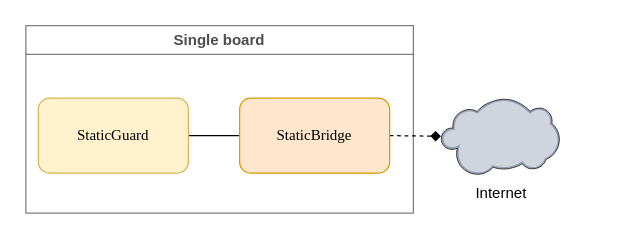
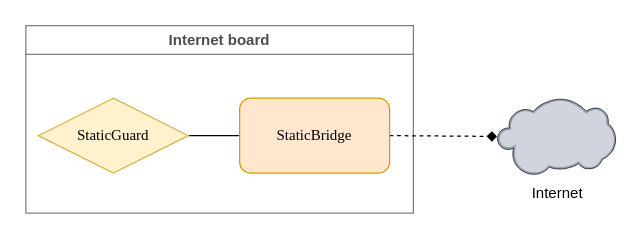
- <mxCell id="7" value="&lt;span style=&quot;color: rgb(77, 77, 77);&quot;&gt;Single board&lt;font style=&quot;font-size: 10px;&quot;&gt;&lt;br&gt;&lt;/font&gt;&lt;/span&gt;" style="swimlane;whiteSpace=wrap;html=1;opacity=50;" vertex="1" parent="1"><mxGeometry x="20" y="20" width="310" height="150" as="geometry" /></mxCell>
+ <mxCell id="7" value="&lt;span style=&quot;color: rgb(77, 77, 77);&quot;&gt;Internet board&lt;font style=&quot;font-size: 10px;&quot;&gt;&lt;br&gt;&lt;/font&gt;&lt;/span&gt;" style="swimlane;whiteSpace=wrap;html=1;opacity=50;" vertex="1" parent="1"><mxGeometry x="20" y="20" width="310" height="150" as="geometry" /></mxCell>
- <mxCell id="5" value="&lt;font face=&quot;Comic Sans MS&quot;&gt;StaticGuard&lt;/font&gt;" style="rounded=1;whiteSpace=wrap;html=1;fillColor=#fff2cc;strokeColor=#d6b656;" vertex="1" parent="1"><mxGeometry x="30" y="78" width="120" height="60" as="geometry" /></mxCell>
+ <mxCell id="5" value="&lt;font face=&quot;Comic Sans MS&quot;&gt;StaticGuard&lt;/font&gt;" style="rhombus;whiteSpace=wrap;html=1;fillColor=#fff2cc;strokeColor=#d6b656;" vertex="1" parent="1"><mxGeometry x="30" y="78" width="120" height="60" as="geometry" /></mxCell>
- <mxCell id="3" value="Internet" style="verticalLabelPosition=bottom;sketch=0;aspect=fixed;html=1;verticalAlign=top;strokeColor=none;align=center;outlineConnect=0;shape=mxgraph.citrix.cloud;" vertex="1" parent="1"><mxGeometry x="352" y="78" width="95" height="62" as="geometry" /></mxCell>
+ <mxCell id="3" value="Internet" style="verticalLabelPosition=bottom;sketch=0;aspect=fixed;html=1;verticalAlign=top;strokeColor=none;align=center;outlineConnect=0;shape=mxgraph.citrix.cloud;" vertex="1" parent="1"><mxGeometry x="397" y="78" width="95" height="62" as="geometry" /></mxCell>
